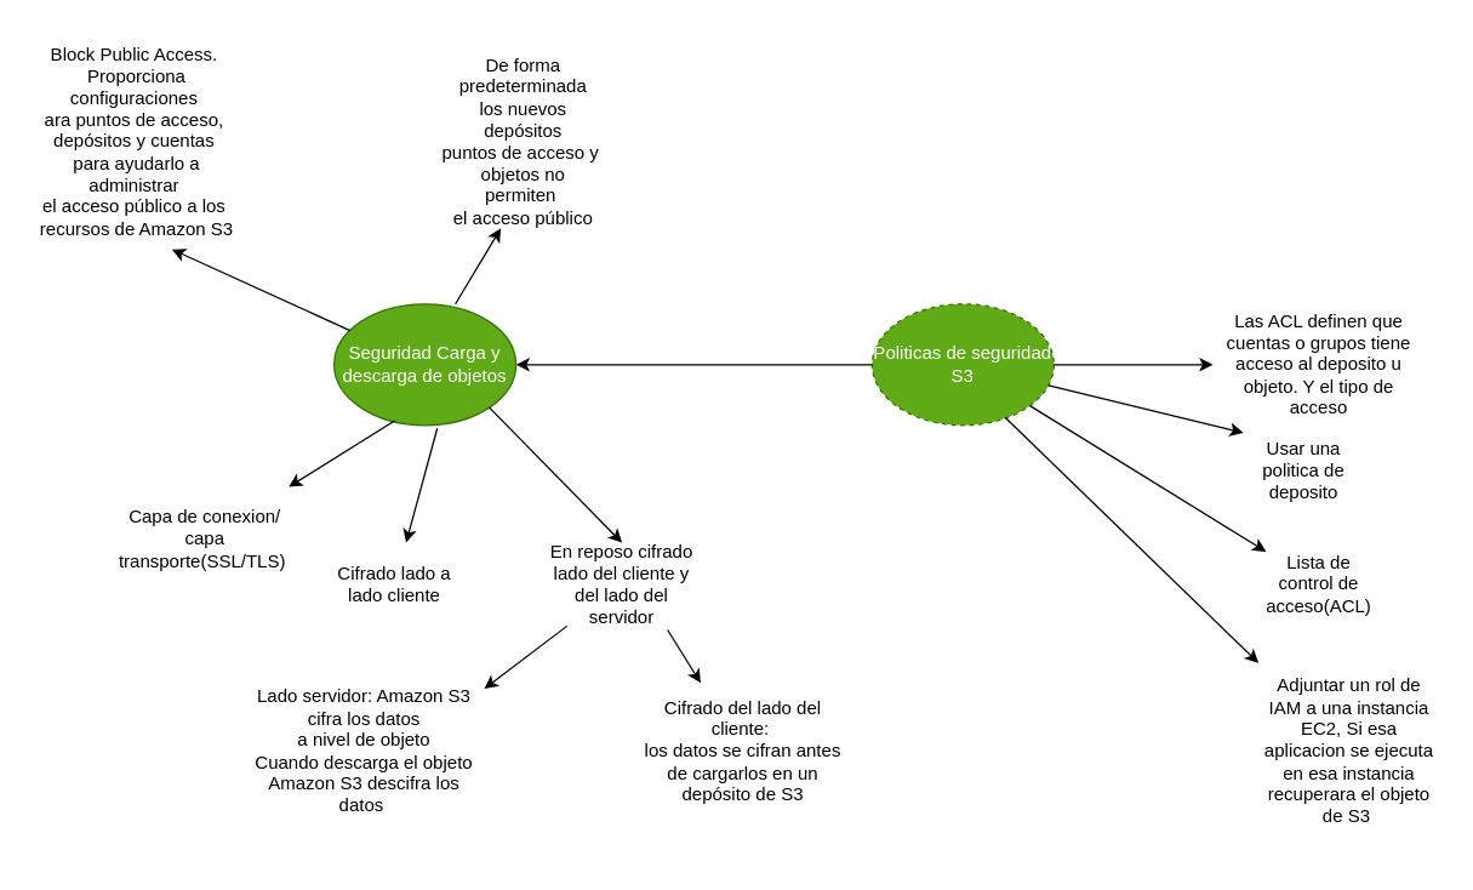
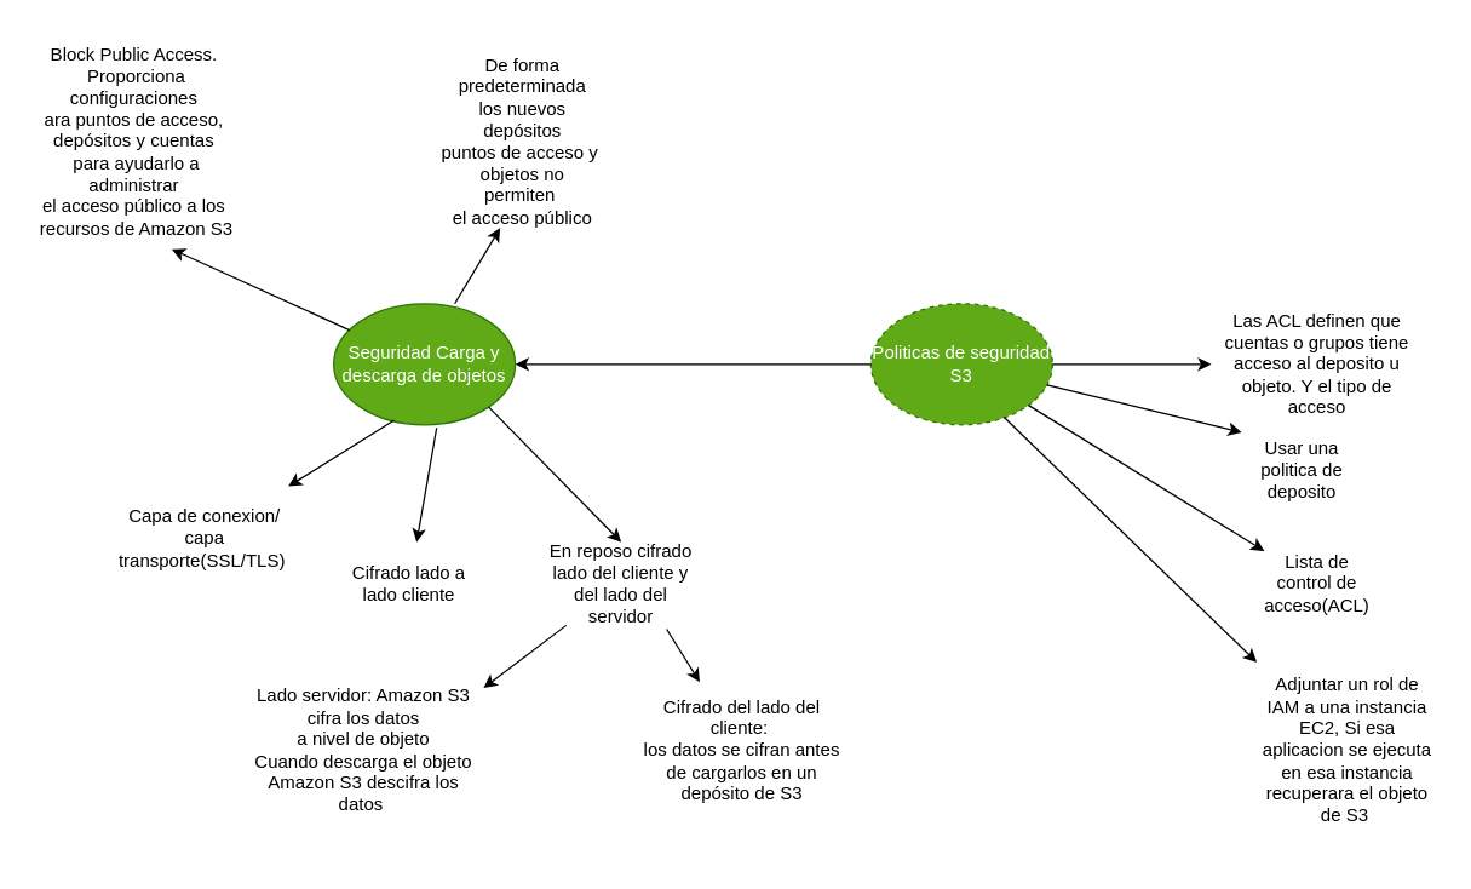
- <mxCell id="15" value="Cifrado lado a lado cliente" style="text;html=1;strokeColor=none;fillColor=none;align=center;verticalAlign=middle;whiteSpace=wrap;rounded=0;" vertex="1" parent="1"><mxGeometry x="220" y="357.5" width="80" height="55" as="geometry" /></mxCell>
+ <mxCell id="15" value="Cifrado lado a lado cliente" style="text;html=1;strokeColor=none;fillColor=none;align=center;verticalAlign=middle;whiteSpace=wrap;rounded=0;" vertex="1" parent="1"><mxGeometry x="230" y="357.5" width="80" height="55" as="geometry" /></mxCell>
